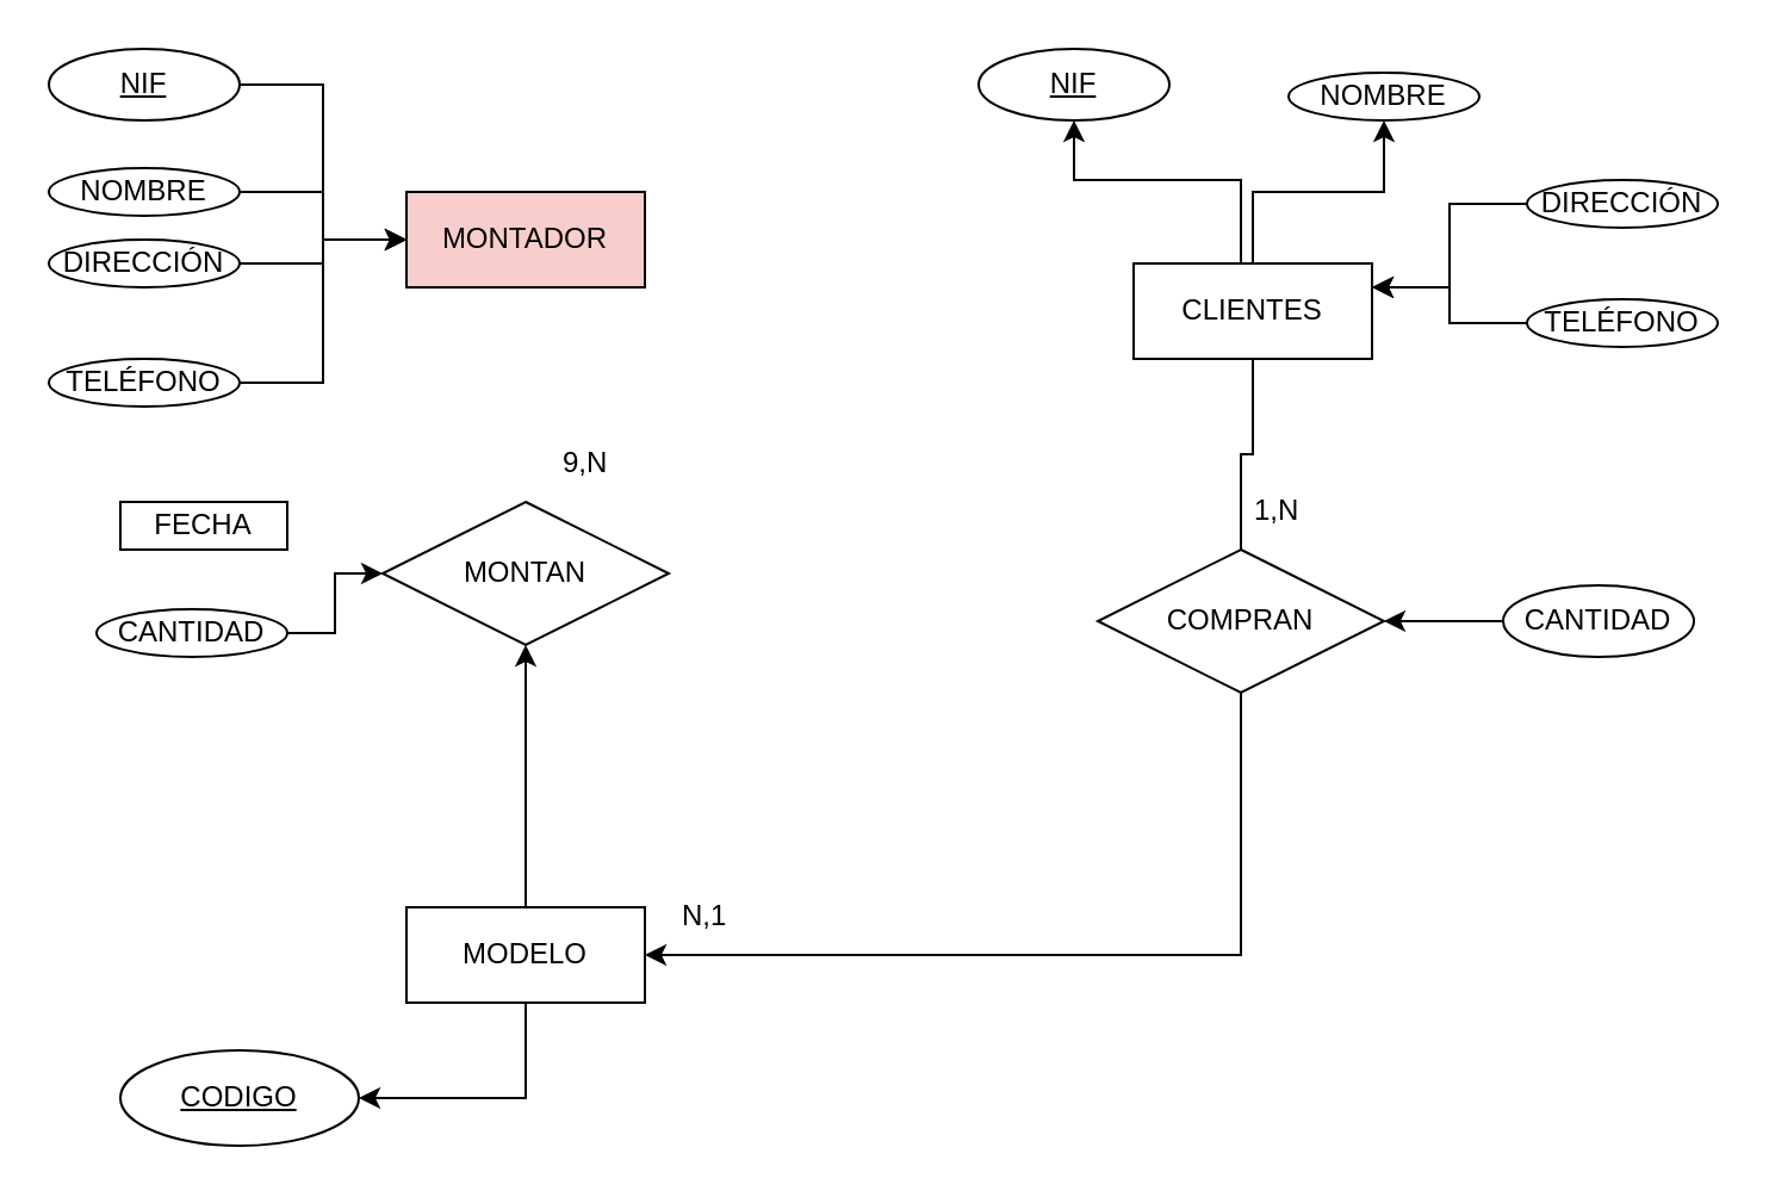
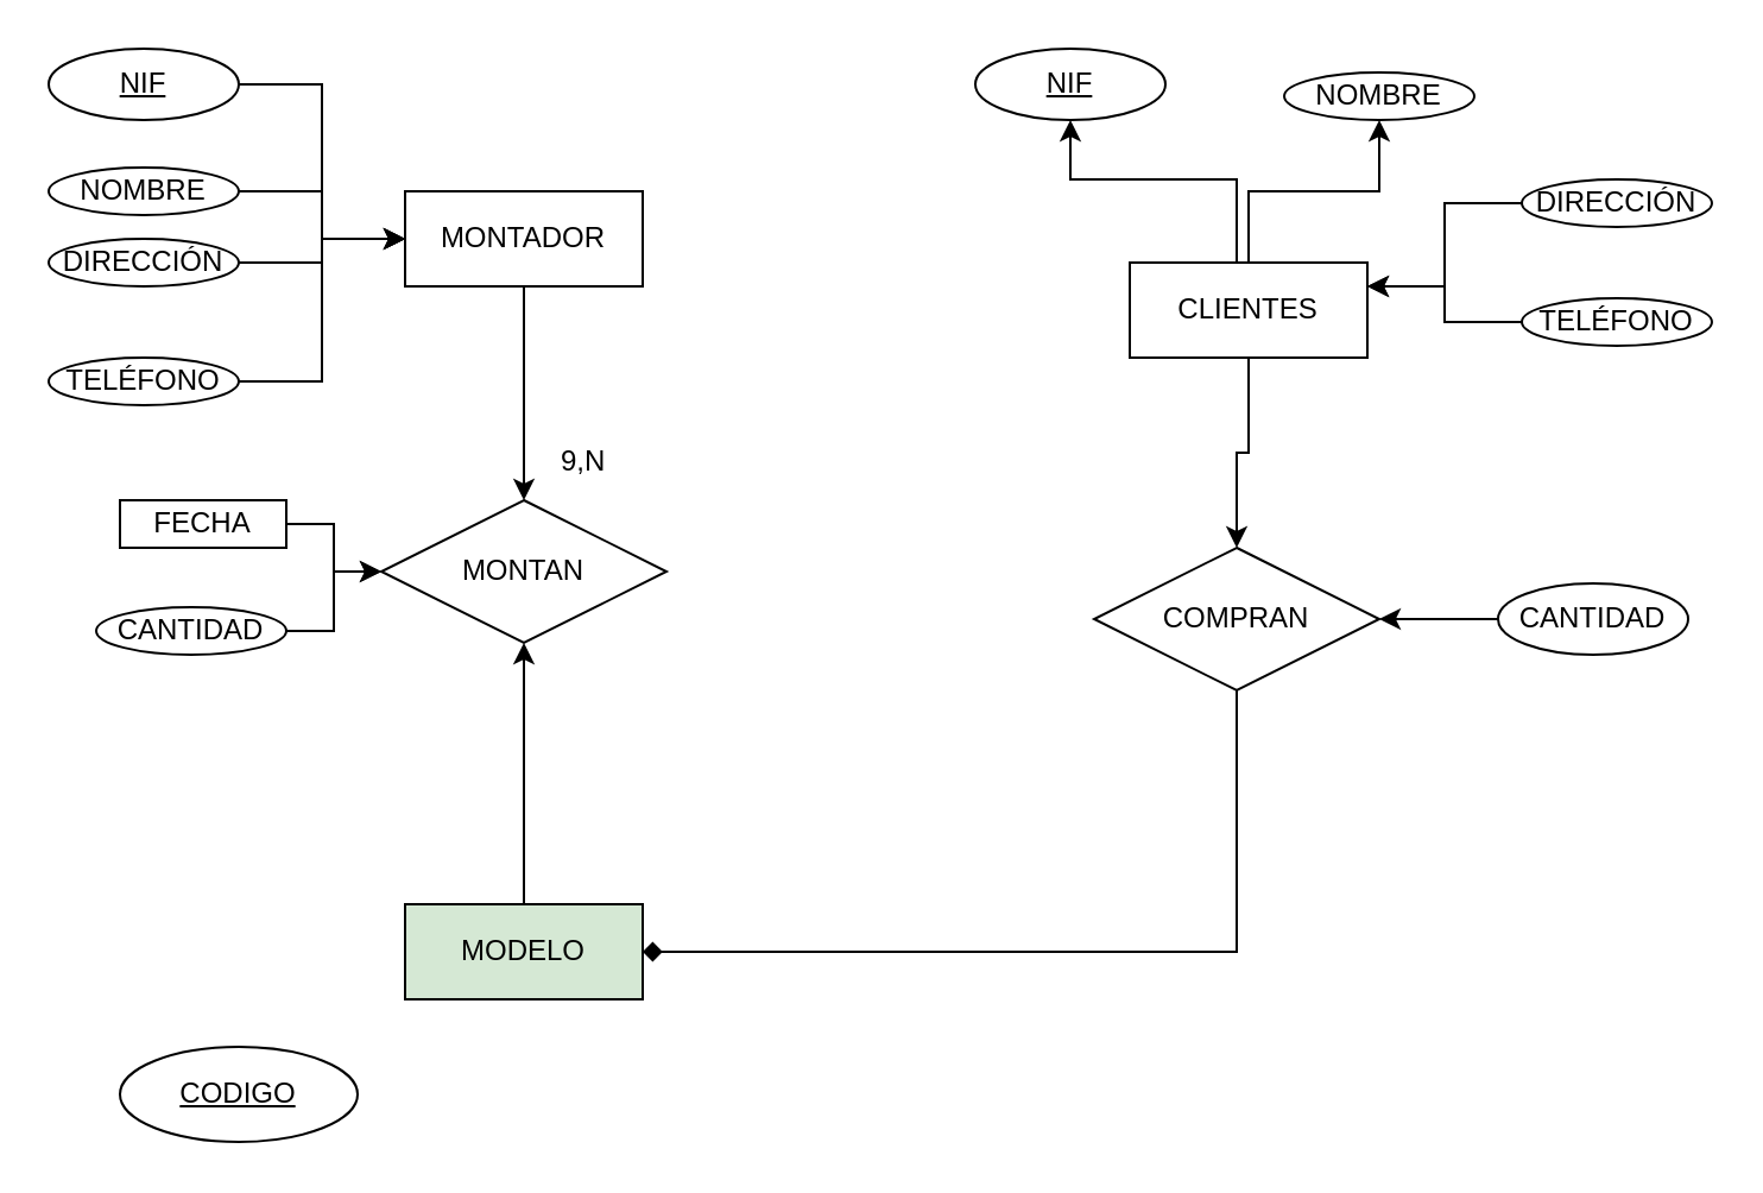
- <mxCell id="6" value="MONTADOR" style="whiteSpace=wrap;html=1;align=center;fillColor=#f8cecc;" vertex="1" parent="1"><mxGeometry x="170" y="80" width="100" height="40" as="geometry" /></mxCell>
+ <mxCell id="6" value="MONTADOR" style="whiteSpace=wrap;html=1;align=center;" vertex="1" parent="1"><mxGeometry x="170" y="80" width="100" height="40" as="geometry" /></mxCell>
+ <mxCell id="5" style="edgeStyle=orthogonalEdgeStyle;rounded=0;orthogonalLoop=1;jettySize=auto;html=1;exitX=0.5;exitY=1;exitDx=0;exitDy=0;entryX=0.5;entryY=0;entryDx=0;entryDy=0;" edge="1" parent="1" source="6" target="32"><mxGeometry relative="1" as="geometry" /></mxCell>
- <mxCell id="28" value="1,N" style="text;strokeColor=none;fillColor=none;spacingLeft=4;spacingRight=4;overflow=hidden;rotatable=0;points=[[0,0.5],[1,0.5]];portConstraint=eastwest;fontSize=12;whiteSpace=wrap;html=1;" vertex="1" parent="1"><mxGeometry x="520" y="200" width="40" height="30" as="geometry" /></mxCell>
+ <mxCell id="34" style="edgeStyle=orthogonalEdgeStyle;rounded=0;orthogonalLoop=1;jettySize=auto;html=1;exitX=1;exitY=0.5;exitDx=0;exitDy=0;entryX=0;entryY=0.5;entryDx=0;entryDy=0;" edge="1" parent="1" source="35" target="32"><mxGeometry relative="1" as="geometry" /></mxCell>
- <mxCell id="7" style="edgeStyle=orthogonalEdgeStyle;rounded=0;orthogonalLoop=1;jettySize=auto;html=1;exitX=0.5;exitY=1;exitDx=0;exitDy=0;entryX=0.5;entryY=0;entryDx=0;entryDy=0;endArrow=none;" edge="1" parent="1" source="10" target="21"><mxGeometry relative="1" as="geometry" /></mxCell>
+ <mxCell id="7" style="edgeStyle=orthogonalEdgeStyle;rounded=0;orthogonalLoop=1;jettySize=auto;html=1;exitX=0.5;exitY=1;exitDx=0;exitDy=0;entryX=0.5;entryY=0;entryDx=0;entryDy=0;" edge="1" parent="1" source="10" target="21"><mxGeometry relative="1" as="geometry" /></mxCell>
- <mxCell id="29" value="N,1" style="text;strokeColor=none;fillColor=none;spacingLeft=4;spacingRight=4;overflow=hidden;rotatable=0;points=[[0,0.5],[1,0.5]];portConstraint=eastwest;fontSize=12;whiteSpace=wrap;html=1;" vertex="1" parent="1"><mxGeometry x="280" y="370" width="40" height="30" as="geometry" /></mxCell>
- <mxCell id="4" value="MODELO" style="whiteSpace=wrap;html=1;align=center;" vertex="1" parent="1"><mxGeometry x="170" y="380" width="100" height="40" as="geometry" /></mxCell>
+ <mxCell id="4" value="MODELO" style="whiteSpace=wrap;html=1;align=center;fillColor=#d5e8d4;" vertex="1" parent="1"><mxGeometry x="170" y="380" width="100" height="40" as="geometry" /></mxCell>
- <mxCell id="20" style="edgeStyle=orthogonalEdgeStyle;rounded=0;orthogonalLoop=1;jettySize=auto;html=1;exitX=0.5;exitY=1;exitDx=0;exitDy=0;entryX=1;entryY=0.5;entryDx=0;entryDy=0;" edge="1" parent="1" source="21" target="4"><mxGeometry relative="1" as="geometry" /></mxCell>
+ <mxCell id="20" style="edgeStyle=orthogonalEdgeStyle;rounded=0;orthogonalLoop=1;jettySize=auto;html=1;exitX=0.5;exitY=1;exitDx=0;exitDy=0;entryX=1;entryY=0.5;entryDx=0;entryDy=0;endArrow=diamond;" edge="1" parent="1" source="21" target="4"><mxGeometry relative="1" as="geometry" /></mxCell>
- <mxCell id="2" style="edgeStyle=orthogonalEdgeStyle;rounded=0;orthogonalLoop=1;jettySize=auto;html=1;exitX=0.5;exitY=1;exitDx=0;exitDy=0;entryX=1;entryY=0.5;entryDx=0;entryDy=0;" edge="1" parent="1" source="4" target="11"><mxGeometry relative="1" as="geometry" /></mxCell>
